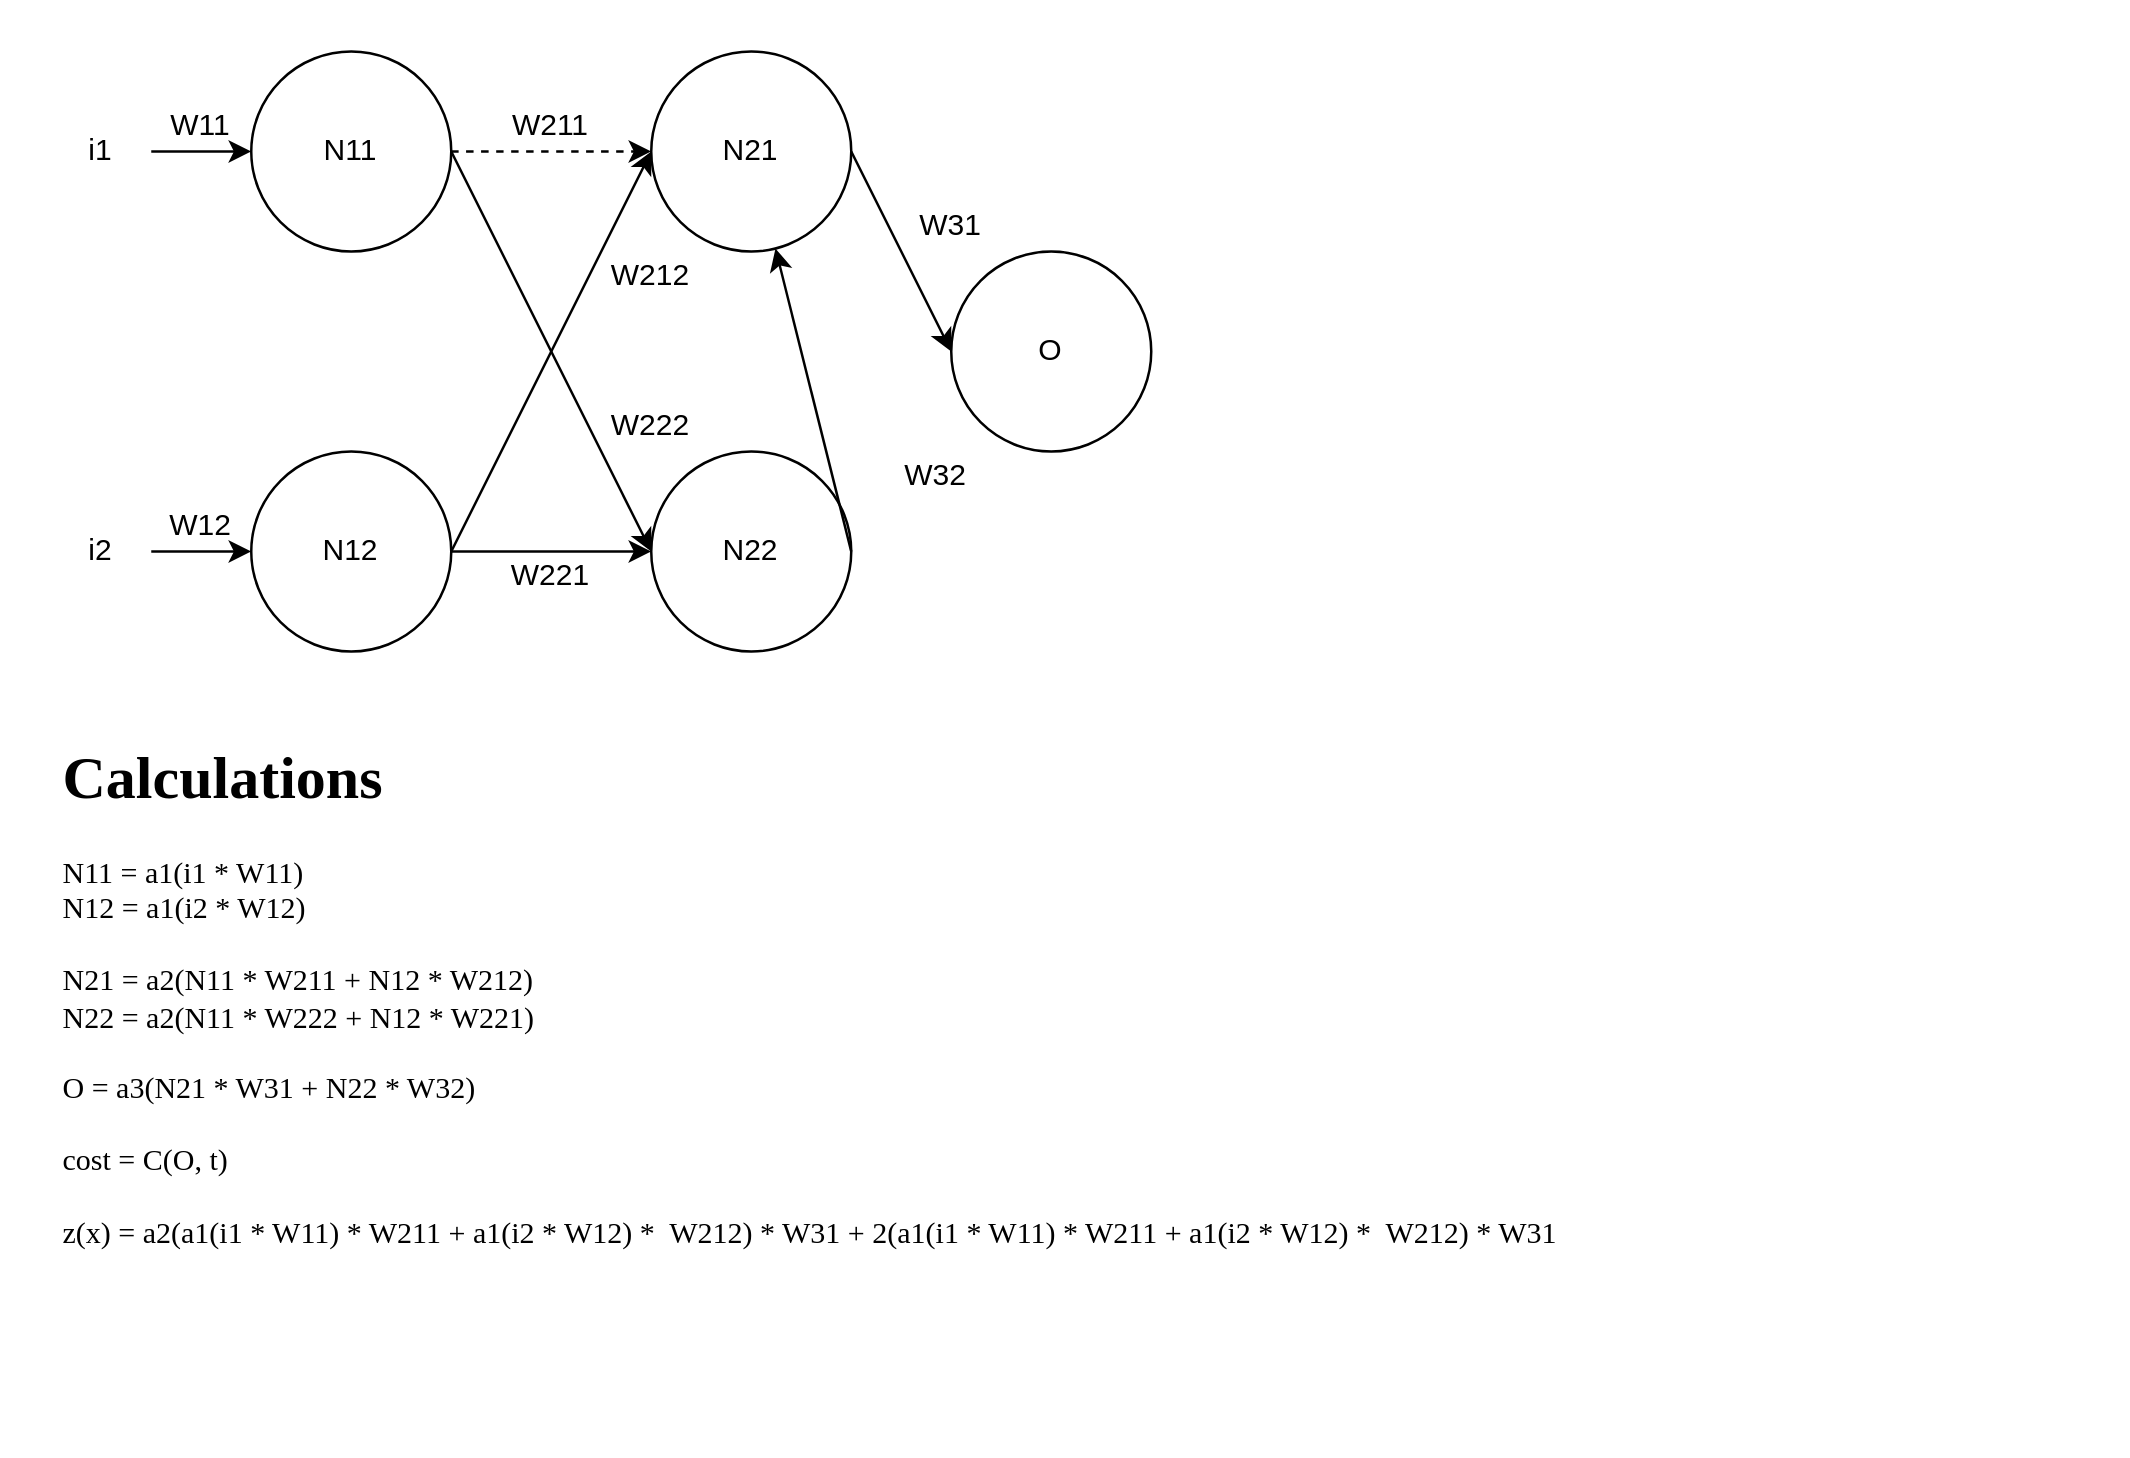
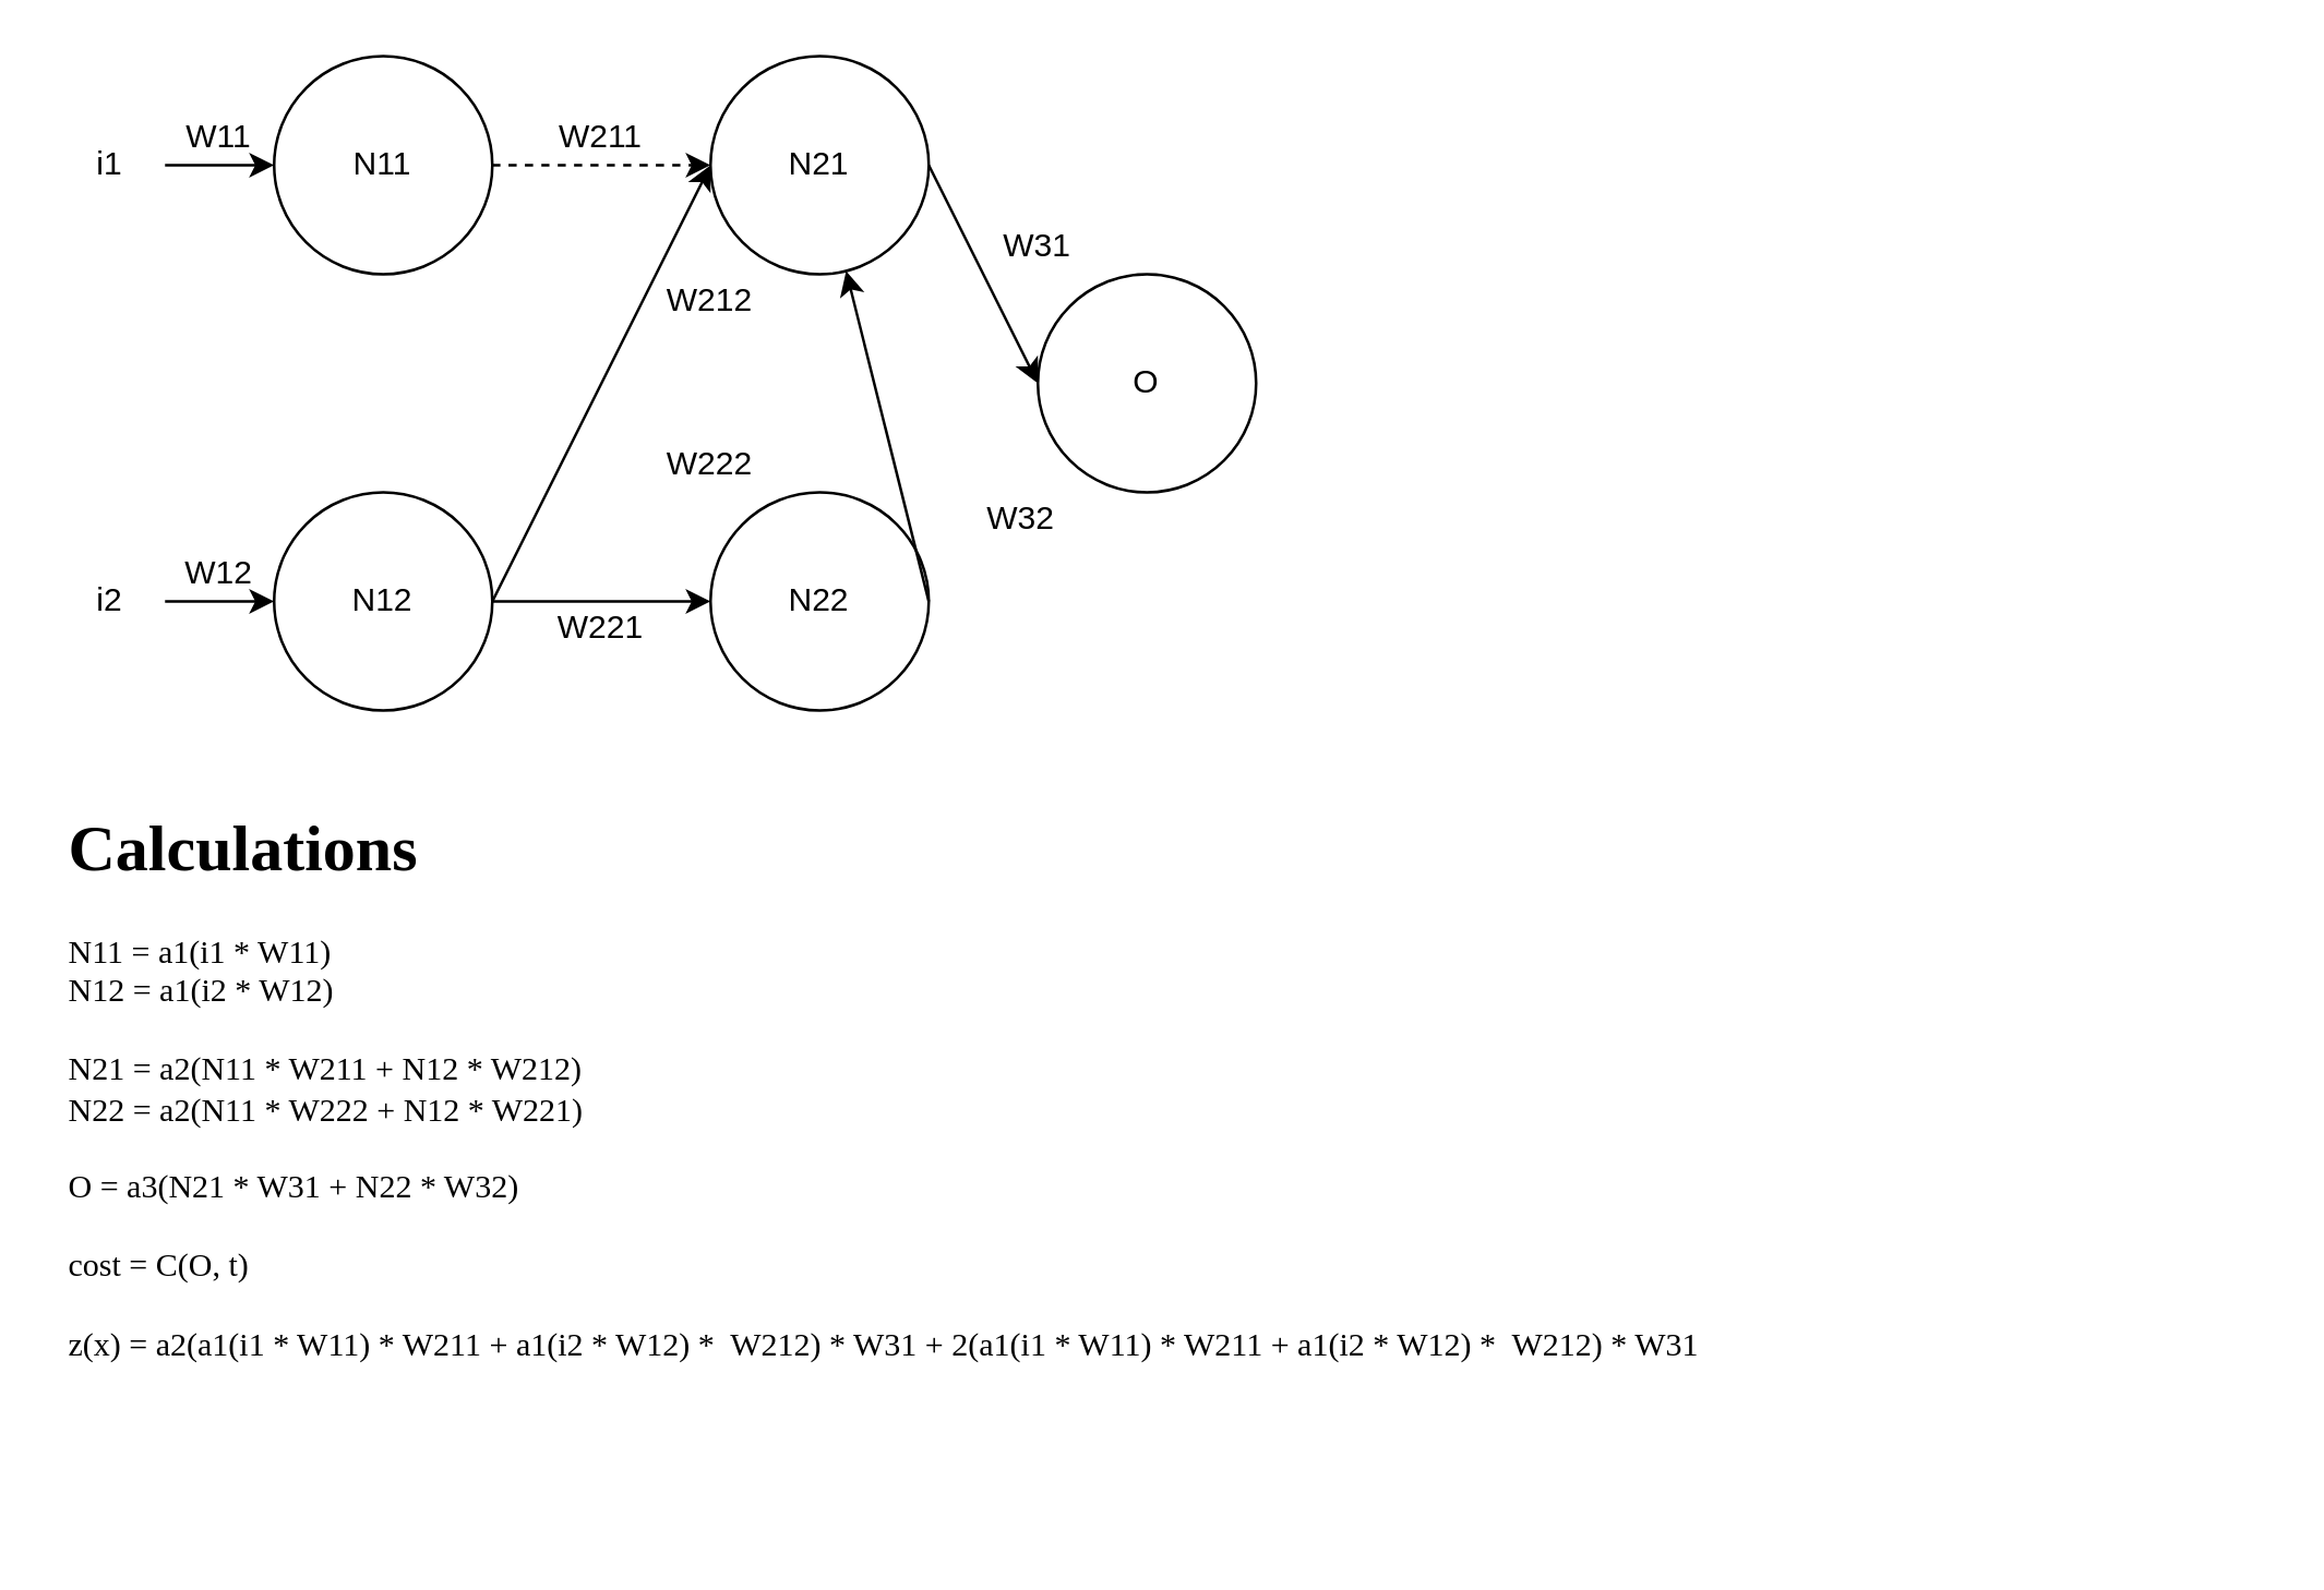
- <mxCell id="11" style="edgeStyle=none;rounded=1;sketch=0;orthogonalLoop=1;jettySize=auto;html=1;exitX=1;exitY=0.5;exitDx=0;exitDy=0;entryX=0;entryY=0.5;entryDx=0;entryDy=0;" parent="3" source="4" target="10" edge="1"><mxGeometry relative="1" as="geometry" /></mxCell>
